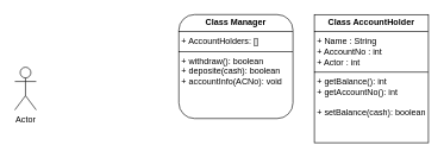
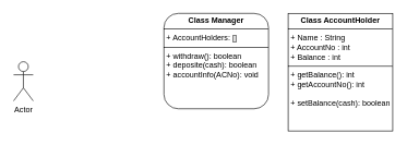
- <mxCell id="3" value="&lt;p style=&quot;margin:0px;margin-top:4px;text-align:center;&quot;&gt;&lt;b&gt;Class AccountHolder&lt;/b&gt;&lt;/p&gt;&lt;hr size=&quot;1&quot; style=&quot;border-style:solid;&quot;&gt;&lt;p style=&quot;margin:0px;margin-left:4px;&quot;&gt;+ Name : String&lt;/p&gt;&lt;p style=&quot;margin:0px;margin-left:4px;&quot;&gt;+ AccountNo : int&lt;/p&gt;&lt;p style=&quot;margin:0px;margin-left:4px;&quot;&gt;+ Actor : int&lt;/p&gt;&lt;hr size=&quot;1&quot; style=&quot;border-style:solid;&quot;&gt;&lt;p style=&quot;margin:0px;margin-left:4px;&quot;&gt;+ getBalance(): int&lt;/p&gt;&lt;p style=&quot;margin:0px;margin-left:4px;&quot;&gt;+ getAccountNo(): int&lt;/p&gt;&lt;p style=&quot;margin:0px;margin-left:4px;&quot;&gt;&lt;br&gt;&lt;/p&gt;&lt;p style=&quot;margin:0px;margin-left:4px;&quot;&gt;+ setBalance(cash): boolean&lt;/p&gt;" style="verticalAlign=top;align=left;overflow=fill;html=1;whiteSpace=wrap;" vertex="1" parent="1"><mxGeometry x="440" y="20" width="160" height="180" as="geometry" /></mxCell>
+ <mxCell id="3" value="&lt;p style=&quot;margin:0px;margin-top:4px;text-align:center;&quot;&gt;&lt;b&gt;Class AccountHolder&lt;/b&gt;&lt;/p&gt;&lt;hr size=&quot;1&quot; style=&quot;border-style:solid;&quot;&gt;&lt;p style=&quot;margin:0px;margin-left:4px;&quot;&gt;+ Name : String&lt;/p&gt;&lt;p style=&quot;margin:0px;margin-left:4px;&quot;&gt;+ AccountNo : int&lt;/p&gt;&lt;p style=&quot;margin:0px;margin-left:4px;&quot;&gt;+ Balance : int&lt;/p&gt;&lt;hr size=&quot;1&quot; style=&quot;border-style:solid;&quot;&gt;&lt;p style=&quot;margin:0px;margin-left:4px;&quot;&gt;+ getBalance(): int&lt;/p&gt;&lt;p style=&quot;margin:0px;margin-left:4px;&quot;&gt;+ getAccountNo(): int&lt;/p&gt;&lt;p style=&quot;margin:0px;margin-left:4px;&quot;&gt;&lt;br&gt;&lt;/p&gt;&lt;p style=&quot;margin:0px;margin-left:4px;&quot;&gt;+ setBalance(cash): boolean&lt;/p&gt;" style="verticalAlign=top;align=left;overflow=fill;html=1;whiteSpace=wrap;" vertex="1" parent="1"><mxGeometry x="440" y="20" width="160" height="180" as="geometry" /></mxCell>
